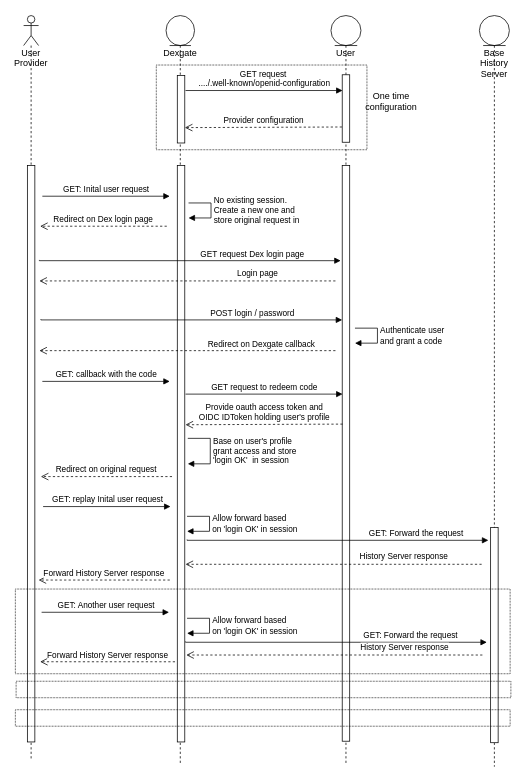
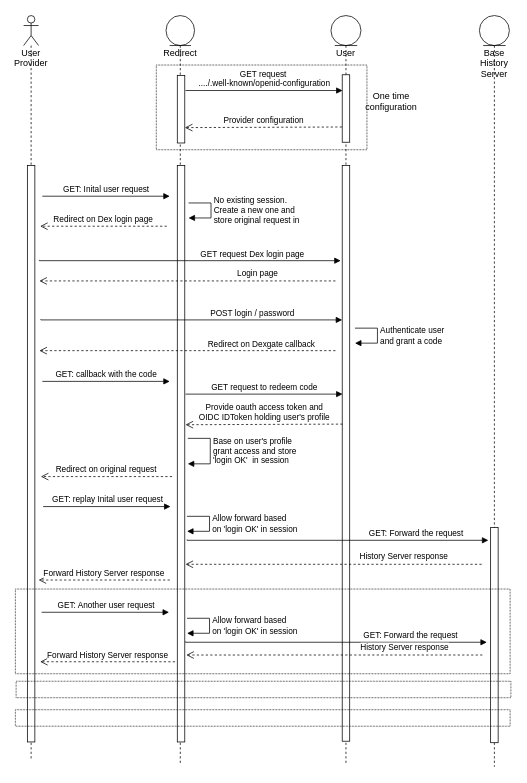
- <mxCell id="12" value="Dexgate" style="shape=umlLifeline;participant=umlEntity;perimeter=lifelinePerimeter;whiteSpace=wrap;html=1;container=1;collapsible=0;recursiveResize=0;verticalAlign=top;spacingTop=36;outlineConnect=0;" parent="1" vertex="1"><mxGeometry x="221" y="20" width="38" height="998" as="geometry" /></mxCell>
+ <mxCell id="12" value="Redirect" style="shape=umlLifeline;participant=umlEntity;perimeter=lifelinePerimeter;whiteSpace=wrap;html=1;container=1;collapsible=0;recursiveResize=0;verticalAlign=top;spacingTop=36;outlineConnect=0;" parent="1" vertex="1"><mxGeometry x="221" y="20" width="38" height="998" as="geometry" /></mxCell>
